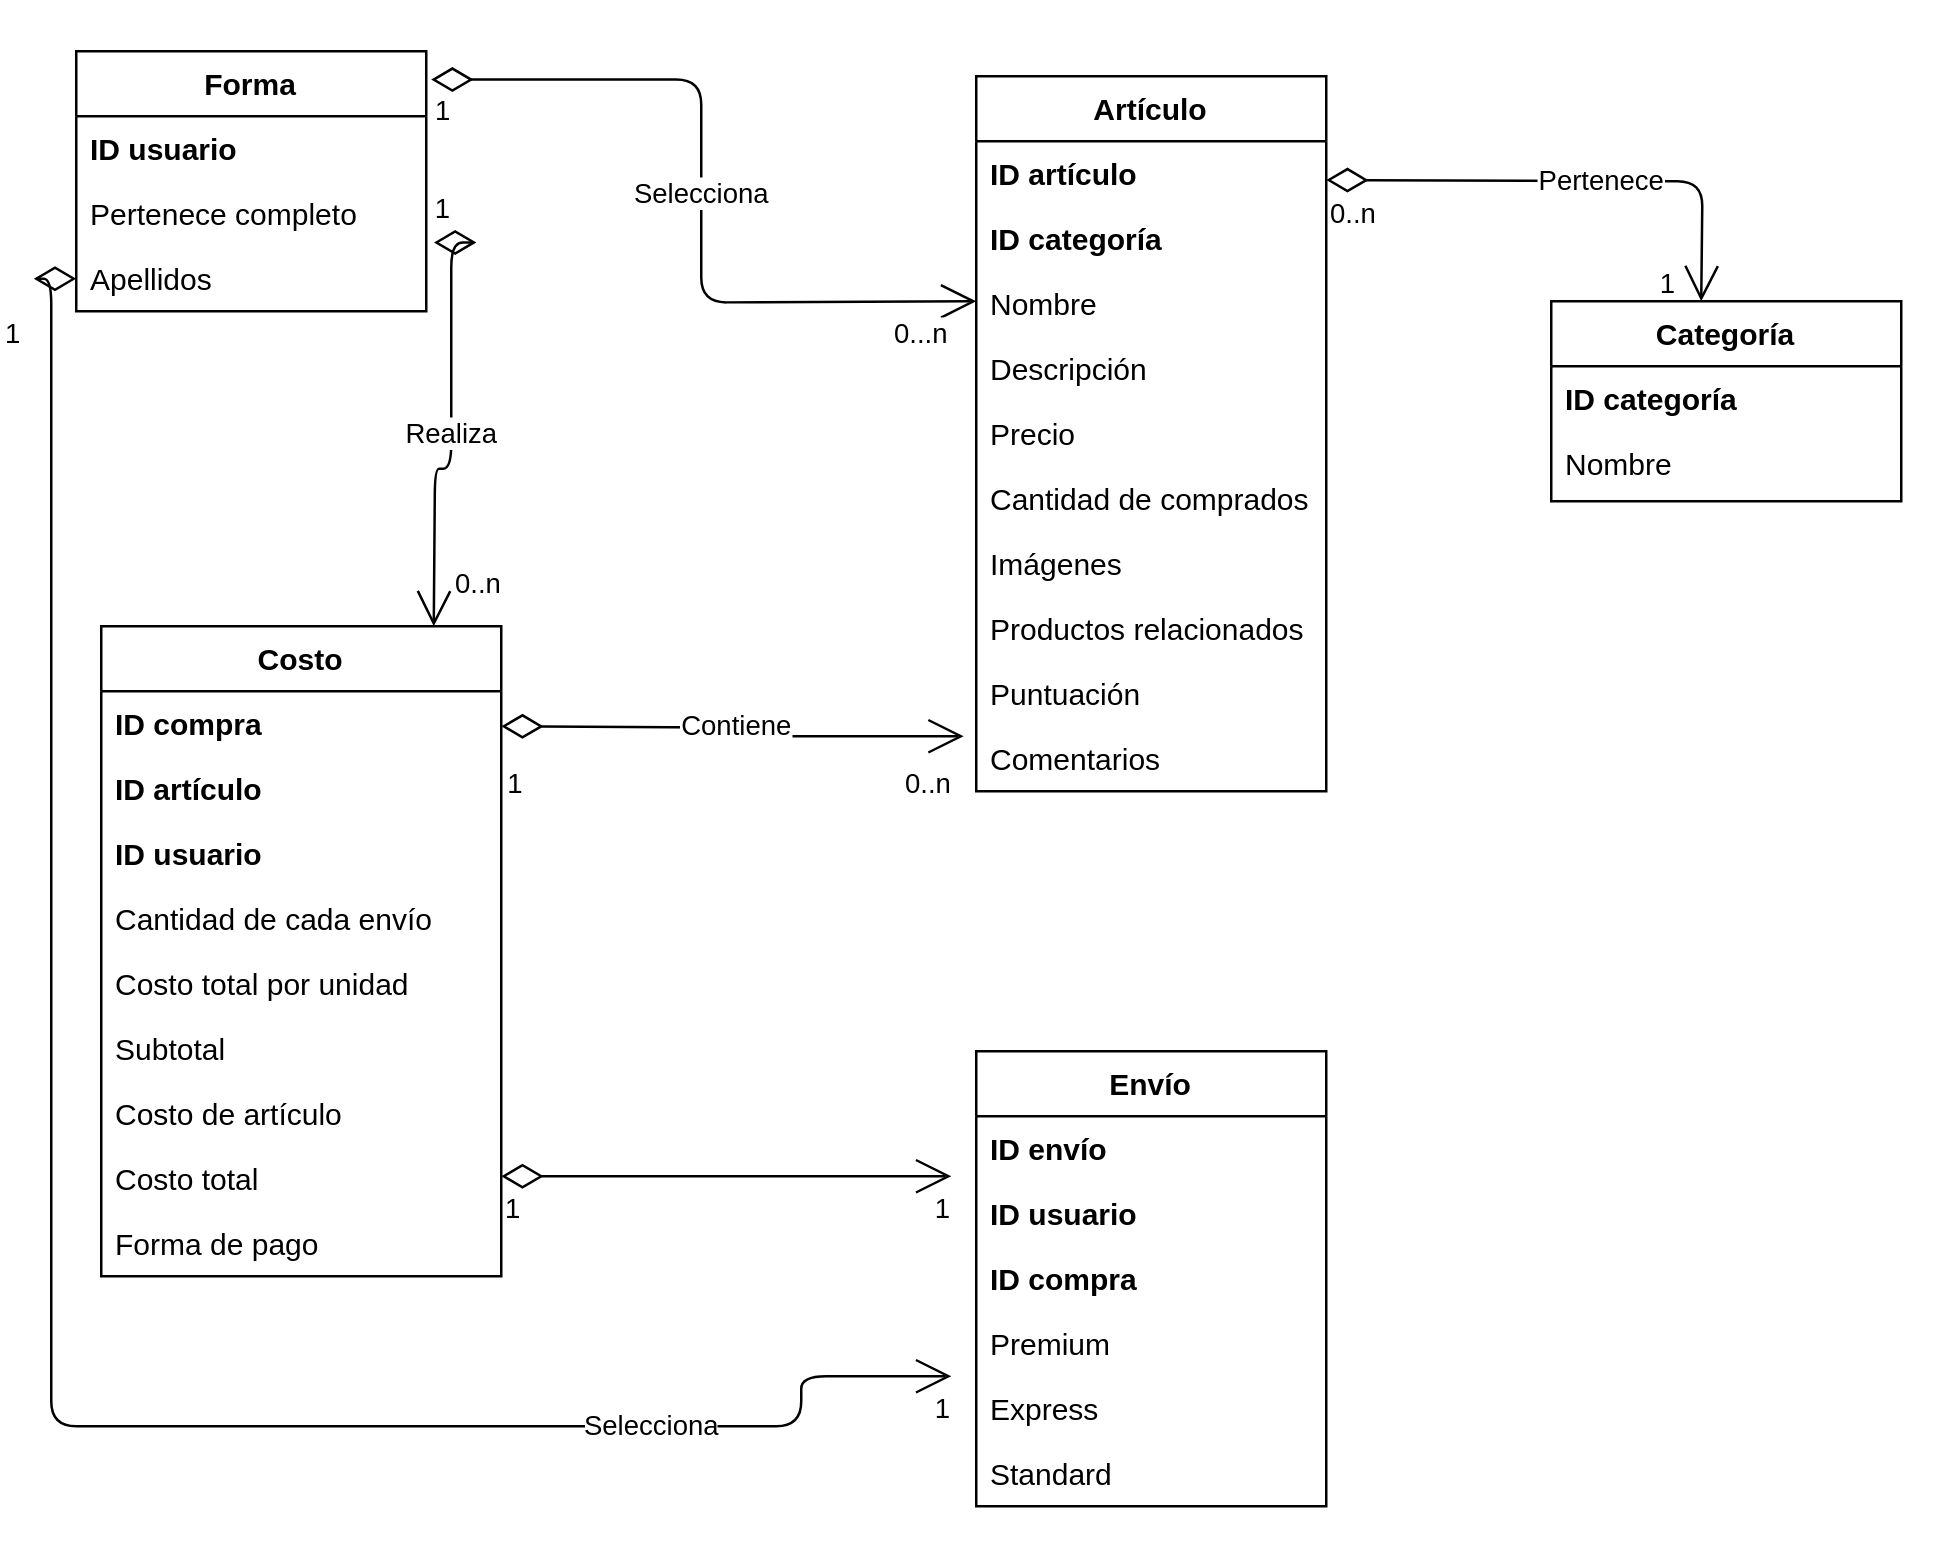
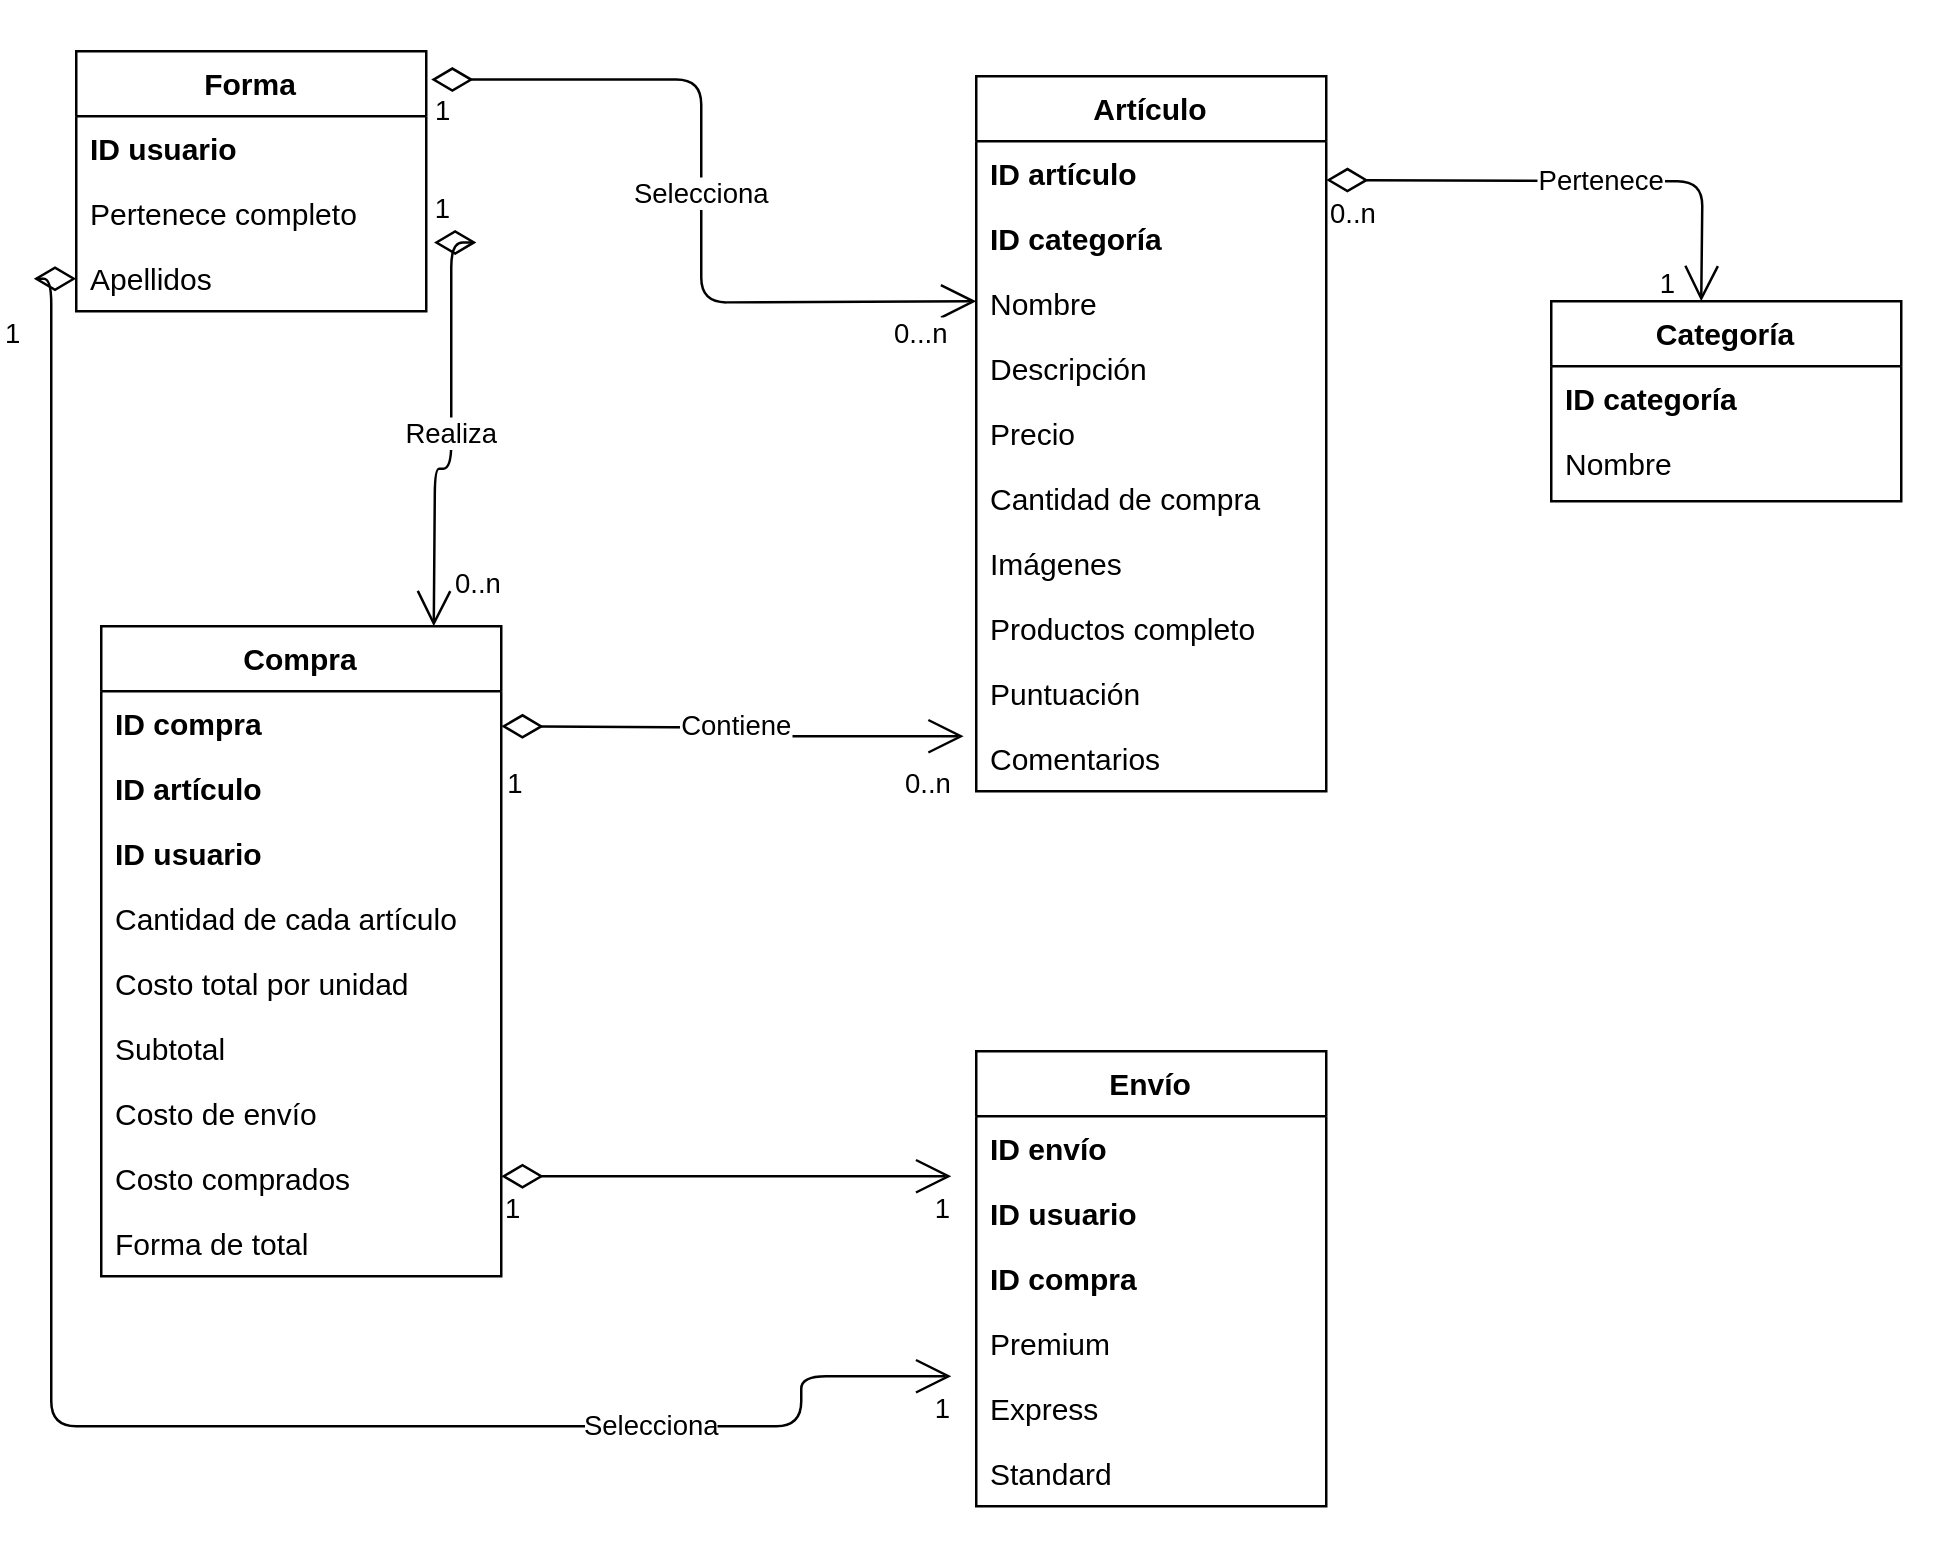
- <mxCell id="8" value="Cantidad de comprados" style="text;strokeColor=none;fillColor=none;align=left;verticalAlign=top;spacingLeft=4;spacingRight=4;overflow=hidden;rotatable=0;points=[[0,0.5],[1,0.5]];portConstraint=eastwest;" vertex="1" parent="2"><mxGeometry y="156" width="140" height="26" as="geometry" /></mxCell>
+ <mxCell id="8" value="Cantidad de compra" style="text;strokeColor=none;fillColor=none;align=left;verticalAlign=top;spacingLeft=4;spacingRight=4;overflow=hidden;rotatable=0;points=[[0,0.5],[1,0.5]];portConstraint=eastwest;" vertex="1" parent="2"><mxGeometry y="156" width="140" height="26" as="geometry" /></mxCell>
- <mxCell id="10" value="Productos relacionados" style="text;strokeColor=none;fillColor=none;align=left;verticalAlign=top;spacingLeft=4;spacingRight=4;overflow=hidden;rotatable=0;points=[[0,0.5],[1,0.5]];portConstraint=eastwest;" vertex="1" parent="2"><mxGeometry y="208" width="140" height="26" as="geometry" /></mxCell>
+ <mxCell id="10" value="Productos completo" style="text;strokeColor=none;fillColor=none;align=left;verticalAlign=top;spacingLeft=4;spacingRight=4;overflow=hidden;rotatable=0;points=[[0,0.5],[1,0.5]];portConstraint=eastwest;" vertex="1" parent="2"><mxGeometry y="208" width="140" height="26" as="geometry" /></mxCell>
- <mxCell id="32" value="Costo" style="swimlane;fontStyle=1;childLayout=stackLayout;horizontal=1;startSize=26;fillColor=none;horizontalStack=0;resizeParent=1;resizeParentMax=0;resizeLast=0;collapsible=1;marginBottom=0;" vertex="1" parent="1"><mxGeometry x="40" y="250" width="160" height="260" as="geometry" /></mxCell>
+ <mxCell id="32" value="Compra" style="swimlane;fontStyle=1;childLayout=stackLayout;horizontal=1;startSize=26;fillColor=none;horizontalStack=0;resizeParent=1;resizeParentMax=0;resizeLast=0;collapsible=1;marginBottom=0;" vertex="1" parent="1"><mxGeometry x="40" y="250" width="160" height="260" as="geometry" /></mxCell>
- <mxCell id="36" value="Cantidad de cada envío" style="text;strokeColor=none;fillColor=none;align=left;verticalAlign=top;spacingLeft=4;spacingRight=4;overflow=hidden;rotatable=0;points=[[0,0.5],[1,0.5]];portConstraint=eastwest;" vertex="1" parent="32"><mxGeometry y="104" width="160" height="26" as="geometry" /></mxCell>
+ <mxCell id="36" value="Cantidad de cada artículo" style="text;strokeColor=none;fillColor=none;align=left;verticalAlign=top;spacingLeft=4;spacingRight=4;overflow=hidden;rotatable=0;points=[[0,0.5],[1,0.5]];portConstraint=eastwest;" vertex="1" parent="32"><mxGeometry y="104" width="160" height="26" as="geometry" /></mxCell>
- <mxCell id="39" value="Costo de artículo" style="text;strokeColor=none;fillColor=none;align=left;verticalAlign=top;spacingLeft=4;spacingRight=4;overflow=hidden;rotatable=0;points=[[0,0.5],[1,0.5]];portConstraint=eastwest;" vertex="1" parent="32"><mxGeometry y="182" width="160" height="26" as="geometry" /></mxCell>
+ <mxCell id="39" value="Costo de envío" style="text;strokeColor=none;fillColor=none;align=left;verticalAlign=top;spacingLeft=4;spacingRight=4;overflow=hidden;rotatable=0;points=[[0,0.5],[1,0.5]];portConstraint=eastwest;" vertex="1" parent="32"><mxGeometry y="182" width="160" height="26" as="geometry" /></mxCell>
- <mxCell id="40" value="Costo total" style="text;strokeColor=none;fillColor=none;align=left;verticalAlign=top;spacingLeft=4;spacingRight=4;overflow=hidden;rotatable=0;points=[[0,0.5],[1,0.5]];portConstraint=eastwest;" vertex="1" parent="32"><mxGeometry y="208" width="160" height="26" as="geometry" /></mxCell>
+ <mxCell id="40" value="Costo comprados" style="text;strokeColor=none;fillColor=none;align=left;verticalAlign=top;spacingLeft=4;spacingRight=4;overflow=hidden;rotatable=0;points=[[0,0.5],[1,0.5]];portConstraint=eastwest;" vertex="1" parent="32"><mxGeometry y="208" width="160" height="26" as="geometry" /></mxCell>
- <mxCell id="41" value="Forma de pago" style="text;strokeColor=none;fillColor=none;align=left;verticalAlign=top;spacingLeft=4;spacingRight=4;overflow=hidden;rotatable=0;points=[[0,0.5],[1,0.5]];portConstraint=eastwest;" vertex="1" parent="32"><mxGeometry y="234" width="160" height="26" as="geometry" /></mxCell>
+ <mxCell id="41" value="Forma de total" style="text;strokeColor=none;fillColor=none;align=left;verticalAlign=top;spacingLeft=4;spacingRight=4;overflow=hidden;rotatable=0;points=[[0,0.5],[1,0.5]];portConstraint=eastwest;" vertex="1" parent="32"><mxGeometry y="234" width="160" height="26" as="geometry" /></mxCell>
